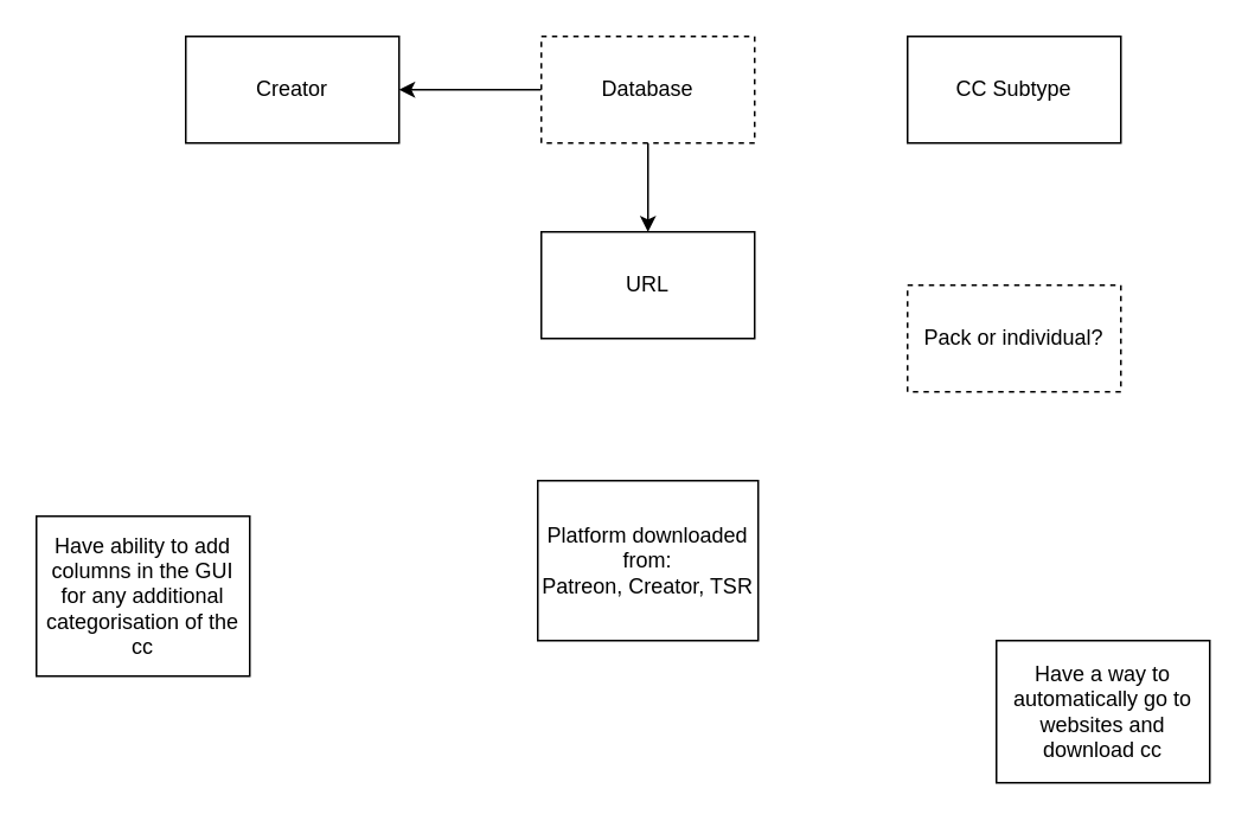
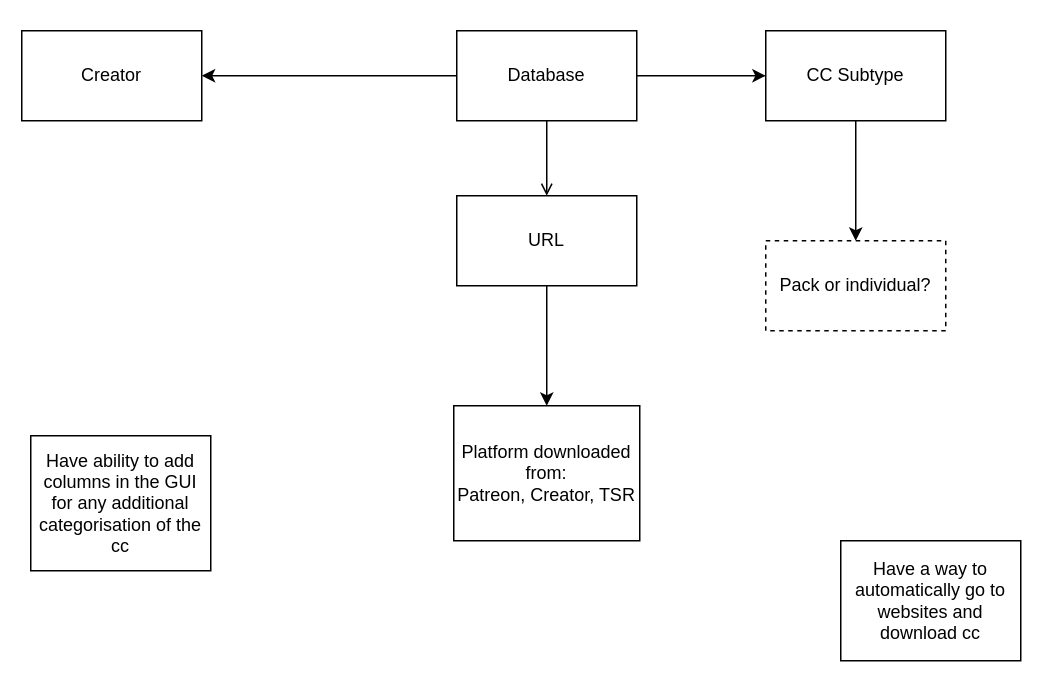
- <mxCell id="6" value="&lt;div&gt;Creator&lt;/div&gt;" style="whiteSpace=wrap;html=1;rounded=0;" vertex="1" parent="1"><mxGeometry x="104" y="20" width="120" height="60" as="geometry" /></mxCell>
+ <mxCell id="6" value="&lt;div&gt;Creator&lt;/div&gt;" style="whiteSpace=wrap;html=1;rounded=0;" vertex="1" parent="1"><mxGeometry x="14" y="20" width="120" height="60" as="geometry" /></mxCell>
- <mxCell id="5" value="Database" style="rounded=0;whiteSpace=wrap;html=1;dashed=1;" vertex="1" parent="1"><mxGeometry x="304" y="20" width="120" height="60" as="geometry" /></mxCell>
+ <mxCell id="5" value="Database" style="rounded=0;whiteSpace=wrap;html=1;" vertex="1" parent="1"><mxGeometry x="304" y="20" width="120" height="60" as="geometry" /></mxCell>
+ <mxCell id="4" value="" style="edgeStyle=orthogonalEdgeStyle;rounded=0;orthogonalLoop=1;jettySize=auto;html=1;" edge="1" parent="1" source="5" target="10"><mxGeometry relative="1" as="geometry" /></mxCell>
+ <mxCell id="9" value="" style="edgeStyle=orthogonalEdgeStyle;rounded=0;orthogonalLoop=1;jettySize=auto;html=1;" edge="1" parent="1" source="10" target="11"><mxGeometry relative="1" as="geometry" /></mxCell>
- <mxCell id="3" value="" style="edgeStyle=orthogonalEdgeStyle;rounded=0;orthogonalLoop=1;jettySize=auto;html=1;" edge="1" parent="1" source="5" target="8"><mxGeometry relative="1" as="geometry" /></mxCell>
+ <mxCell id="3" value="" style="edgeStyle=orthogonalEdgeStyle;rounded=0;orthogonalLoop=1;jettySize=auto;html=1;endArrow=open;" edge="1" parent="1" source="5" target="8"><mxGeometry relative="1" as="geometry" /></mxCell>
+ <mxCell id="7" value="" style="edgeStyle=orthogonalEdgeStyle;rounded=0;orthogonalLoop=1;jettySize=auto;html=1;" edge="1" parent="1" source="8" target="14"><mxGeometry relative="1" as="geometry" /></mxCell>
